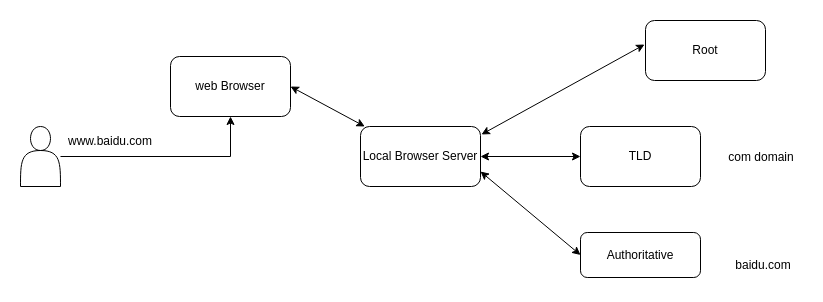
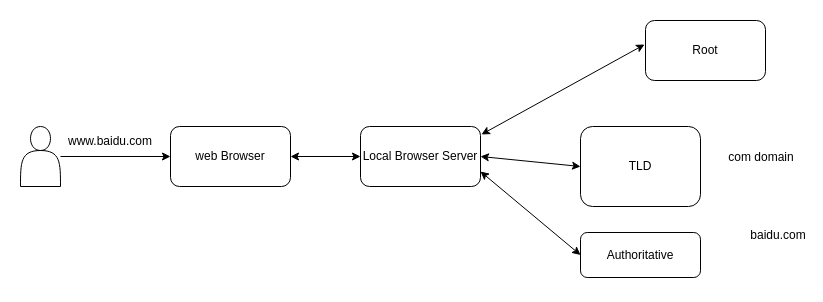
- <mxCell id="4" value="web Browser" style="rounded=1;whiteSpace=wrap;html=1;" vertex="1" parent="1"><mxGeometry x="170" y="56" width="120" height="60" as="geometry" /></mxCell>
+ <mxCell id="4" value="web Browser" style="rounded=1;whiteSpace=wrap;html=1;" vertex="1" parent="1"><mxGeometry x="170" y="126" width="120" height="60" as="geometry" /></mxCell>
- <mxCell id="7" value="TLD" style="rounded=1;whiteSpace=wrap;html=1;" vertex="1" parent="1"><mxGeometry x="580" y="126" width="120" height="60" as="geometry" /></mxCell>
+ <mxCell id="7" value="TLD" style="rounded=1;whiteSpace=wrap;html=1;" vertex="1" parent="1"><mxGeometry x="580" y="126" width="120" height="80" as="geometry" /></mxCell>
- <mxCell id="14" value="baidu.com" style="text;html=1;strokeColor=none;fillColor=none;align=center;verticalAlign=middle;whiteSpace=wrap;rounded=0;" vertex="1" parent="1"><mxGeometry x="733" y="250" width="60" height="30" as="geometry" /></mxCell>
+ <mxCell id="14" value="baidu.com" style="text;html=1;strokeColor=none;fillColor=none;align=center;verticalAlign=middle;whiteSpace=wrap;rounded=0;" vertex="1" parent="1"><mxGeometry x="748" y="220" width="60" height="30" as="geometry" /></mxCell>
